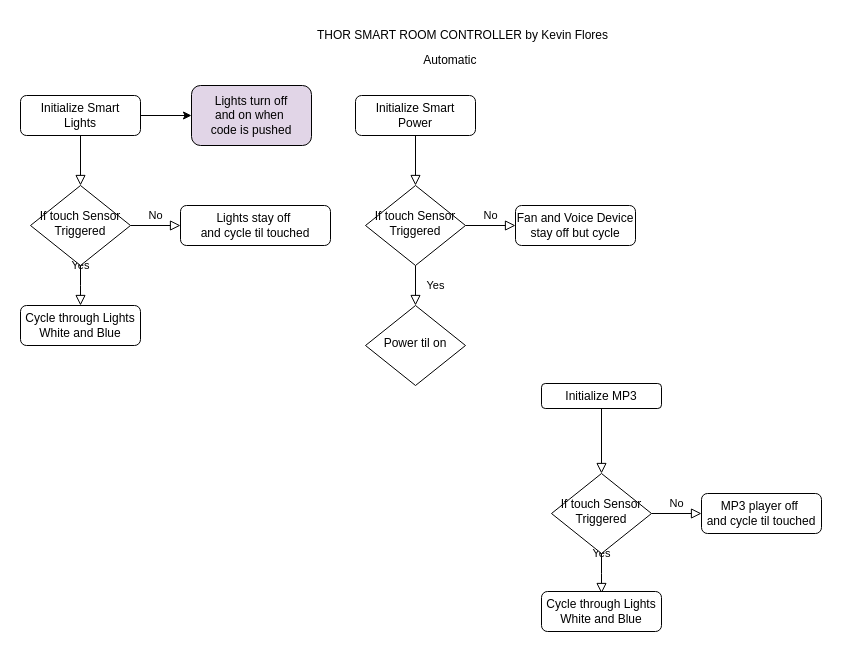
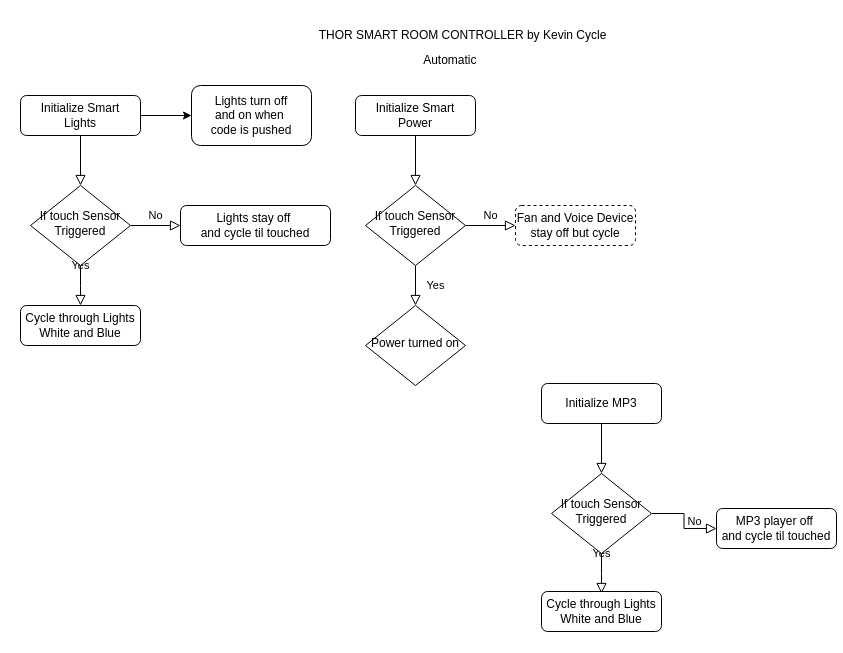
- <mxCell id="24" value="THOR SMART ROOM CONTROLLER by Kevin Flores" style="text;html=1;resizable=0;autosize=1;align=center;verticalAlign=middle;points=[];fillColor=none;strokeColor=none;rounded=0;" vertex="1" parent="1"><mxGeometry x="307" y="20" width="310" height="30" as="geometry" /></mxCell>
+ <mxCell id="24" value="THOR SMART ROOM CONTROLLER by Kevin Cycle" style="text;html=1;resizable=0;autosize=1;align=center;verticalAlign=middle;points=[];fillColor=none;strokeColor=none;rounded=0;" vertex="1" parent="1"><mxGeometry x="307" y="20" width="310" height="30" as="geometry" /></mxCell>
- <mxCell id="26" value="Lights turn off&lt;br&gt;and on when&amp;nbsp;&lt;br&gt;code is pushed" style="whiteSpace=wrap;html=1;rounded=1;glass=0;strokeWidth=1;shadow=0;fillColor=#e1d5e7;" vertex="1" parent="1"><mxGeometry x="191" y="85" width="120" height="60" as="geometry" /></mxCell>
+ <mxCell id="26" value="Lights turn off&lt;br&gt;and on when&amp;nbsp;&lt;br&gt;code is pushed" style="whiteSpace=wrap;html=1;rounded=1;glass=0;strokeWidth=1;shadow=0;" vertex="1" parent="1"><mxGeometry x="191" y="85" width="120" height="60" as="geometry" /></mxCell>
- <mxCell id="22" value="Fan and Voice Device&lt;br&gt;stay off but cycle" style="rounded=1;whiteSpace=wrap;html=1;fontSize=12;glass=0;strokeWidth=1;shadow=0;" vertex="1" parent="1"><mxGeometry x="515" y="205" width="120" height="40" as="geometry" /></mxCell>
+ <mxCell id="22" value="Fan and Voice Device&lt;br&gt;stay off but cycle" style="rounded=1;whiteSpace=wrap;html=1;fontSize=12;glass=0;strokeWidth=1;shadow=0;dashed=1;" vertex="1" parent="1"><mxGeometry x="515" y="205" width="120" height="40" as="geometry" /></mxCell>
- <mxCell id="23" value="Power til on" style="rhombus;whiteSpace=wrap;html=1;shadow=0;fontFamily=Helvetica;fontSize=12;align=center;strokeWidth=1;spacing=6;spacingTop=-4;" vertex="1" parent="1"><mxGeometry x="365" y="305" width="100" height="80" as="geometry" /></mxCell>
+ <mxCell id="23" value="Power turned on" style="rhombus;whiteSpace=wrap;html=1;shadow=0;fontFamily=Helvetica;fontSize=12;align=center;strokeWidth=1;spacing=6;spacingTop=-4;" vertex="1" parent="1"><mxGeometry x="365" y="305" width="100" height="80" as="geometry" /></mxCell>
- <mxCell id="11" value="Initialize MP3" style="rounded=1;whiteSpace=wrap;html=1;fontSize=12;glass=0;strokeWidth=1;shadow=0;" vertex="1" parent="1"><mxGeometry x="541" y="383" width="120" height="25" as="geometry" /></mxCell>
+ <mxCell id="11" value="Initialize MP3" style="rounded=1;whiteSpace=wrap;html=1;fontSize=12;glass=0;strokeWidth=1;shadow=0;" vertex="1" parent="1"><mxGeometry x="541" y="383" width="120" height="40" as="geometry" /></mxCell>
- <mxCell id="15" value="MP3 player off&amp;nbsp;&lt;br&gt;and cycle til touched" style="rounded=1;whiteSpace=wrap;html=1;fontSize=12;glass=0;strokeWidth=1;shadow=0;" vertex="1" parent="1"><mxGeometry x="701" y="493" width="120" height="40" as="geometry" /></mxCell>
+ <mxCell id="15" value="MP3 player off&amp;nbsp;&lt;br&gt;and cycle til touched" style="rounded=1;whiteSpace=wrap;html=1;fontSize=12;glass=0;strokeWidth=1;shadow=0;" vertex="1" parent="1"><mxGeometry x="716" y="508" width="120" height="40" as="geometry" /></mxCell>
